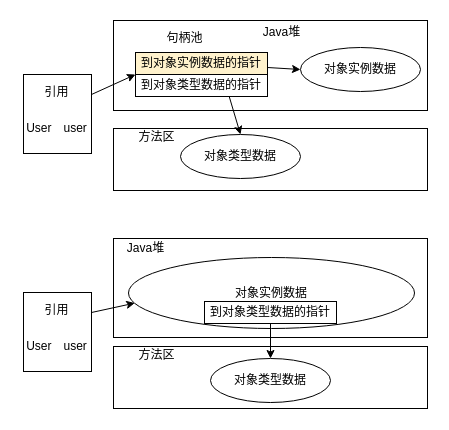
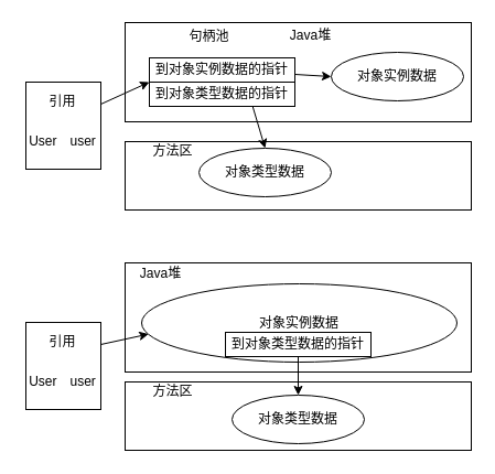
- <mxCell id="13" value="句柄池" style="text;html=1;align=center;verticalAlign=middle;resizable=0;points=[];autosize=1;fontColor=#000000;" vertex="1" parent="1"><mxGeometry x="161" y="29" width="46" height="18" as="geometry" /></mxCell>
+ <mxCell id="13" value="句柄池" style="text;html=1;align=center;verticalAlign=middle;resizable=0;points=[];autosize=1;fontColor=#000000;" vertex="1" parent="1"><mxGeometry x="166" y="24" width="46" height="18" as="geometry" /></mxCell>
- <mxCell id="11" value="到对象实例数据的指针" style="rounded=0;whiteSpace=wrap;html=1;strokeColor=#000000;fillColor=#fff2cc;fontColor=#000000;" vertex="1" parent="1"><mxGeometry x="135" y="52" width="132" height="22" as="geometry" /></mxCell>
+ <mxCell id="11" value="到对象实例数据的指针" style="rounded=0;whiteSpace=wrap;html=1;strokeColor=#000000;fillColor=#FFFFFF;fontColor=#000000;" vertex="1" parent="1"><mxGeometry x="135" y="52" width="132" height="22" as="geometry" /></mxCell>
